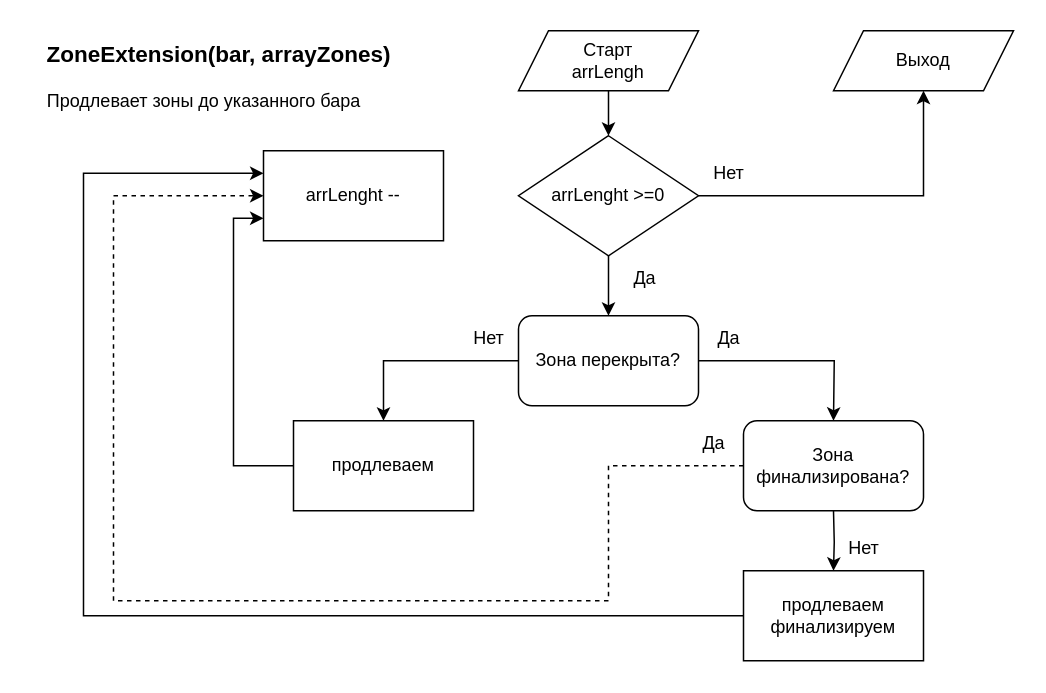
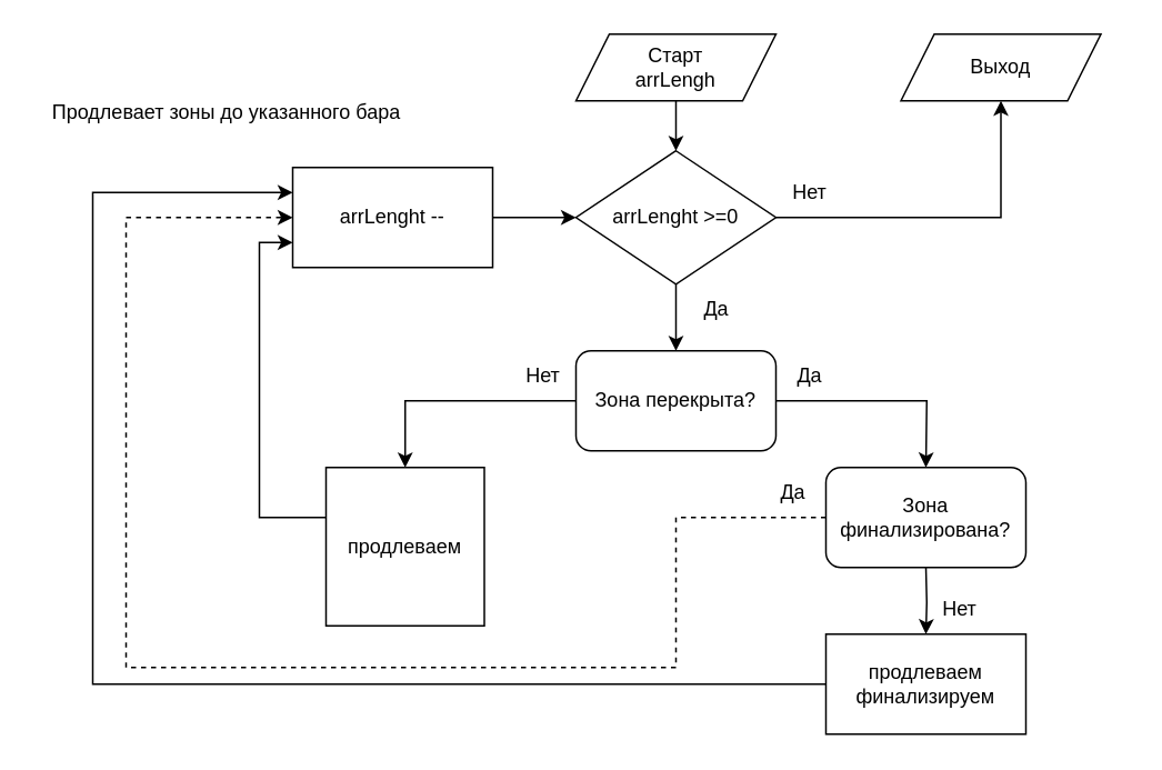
- <mxCell id="2" value="ZoneExtension(bar, arrayZones)" style="text;html=1;align=center;verticalAlign=middle;resizable=0;points=[];autosize=1;strokeColor=none;fillColor=none;fontSize=15;fontStyle=1" vertex="1" parent="1"><mxGeometry x="20" y="20" width="250" height="30" as="geometry" /></mxCell>
- <mxCell id="14" value="Выход" style="shape=parallelogram;perimeter=parallelogramPerimeter;whiteSpace=wrap;html=1;fixedSize=1;fontSize=12;" vertex="1" parent="1"><mxGeometry x="555" y="20" width="120" height="40" as="geometry" /></mxCell>
+ <mxCell id="14" value="Выход" style="shape=parallelogram;perimeter=parallelogramPerimeter;whiteSpace=wrap;html=1;fixedSize=1;fontSize=12;" vertex="1" parent="1"><mxGeometry x="540" y="20" width="120" height="40" as="geometry" /></mxCell>
+ <mxCell id="12" style="edgeStyle=orthogonalEdgeStyle;rounded=0;orthogonalLoop=1;jettySize=auto;html=1;entryX=0;entryY=0.5;entryDx=0;entryDy=0;fontSize=12;" edge="1" parent="1" source="13" target="8"><mxGeometry relative="1" as="geometry" /></mxCell>
- <mxCell id="21" value="продлеваем" style="rounded=0;whiteSpace=wrap;html=1;fontSize=12;" vertex="1" parent="1"><mxGeometry x="195" y="280" width="120" height="60" as="geometry" /></mxCell>
+ <mxCell id="21" value="продлеваем" style="rounded=0;whiteSpace=wrap;html=1;fontSize=12;" vertex="1" parent="1"><mxGeometry x="195" y="280" width="95" height="95" as="geometry" /></mxCell>
